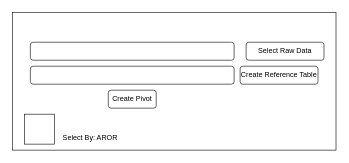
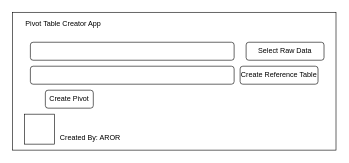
+ <mxCell id="10" value="Pivot Table Creator App" style="text;html=1;strokeColor=none;fillColor=none;align=center;verticalAlign=middle;whiteSpace=wrap;rounded=0;" vertex="1" parent="1"><mxGeometry x="30" y="30" width="150" height="20" as="geometry" /></mxCell>
- <mxCell id="5" value="Create Pivot" style="rounded=1;whiteSpace=wrap;html=1;" vertex="1" parent="1"><mxGeometry x="180" y="150" width="80" height="30" as="geometry" /></mxCell>
+ <mxCell id="5" value="Create Pivot" style="rounded=1;whiteSpace=wrap;html=1;" vertex="1" parent="1"><mxGeometry x="75" y="150" width="80" height="30" as="geometry" /></mxCell>
- <mxCell id="9" value="Select By: AROR" style="text;html=1;strokeColor=none;fillColor=none;align=center;verticalAlign=middle;whiteSpace=wrap;rounded=0;" vertex="1" parent="1"><mxGeometry x="90" y="220" width="120" height="20" as="geometry" /></mxCell>
+ <mxCell id="9" value="Created By: AROR" style="text;html=1;strokeColor=none;fillColor=none;align=center;verticalAlign=middle;whiteSpace=wrap;rounded=0;" vertex="1" parent="1"><mxGeometry x="90" y="220" width="120" height="20" as="geometry" /></mxCell>
